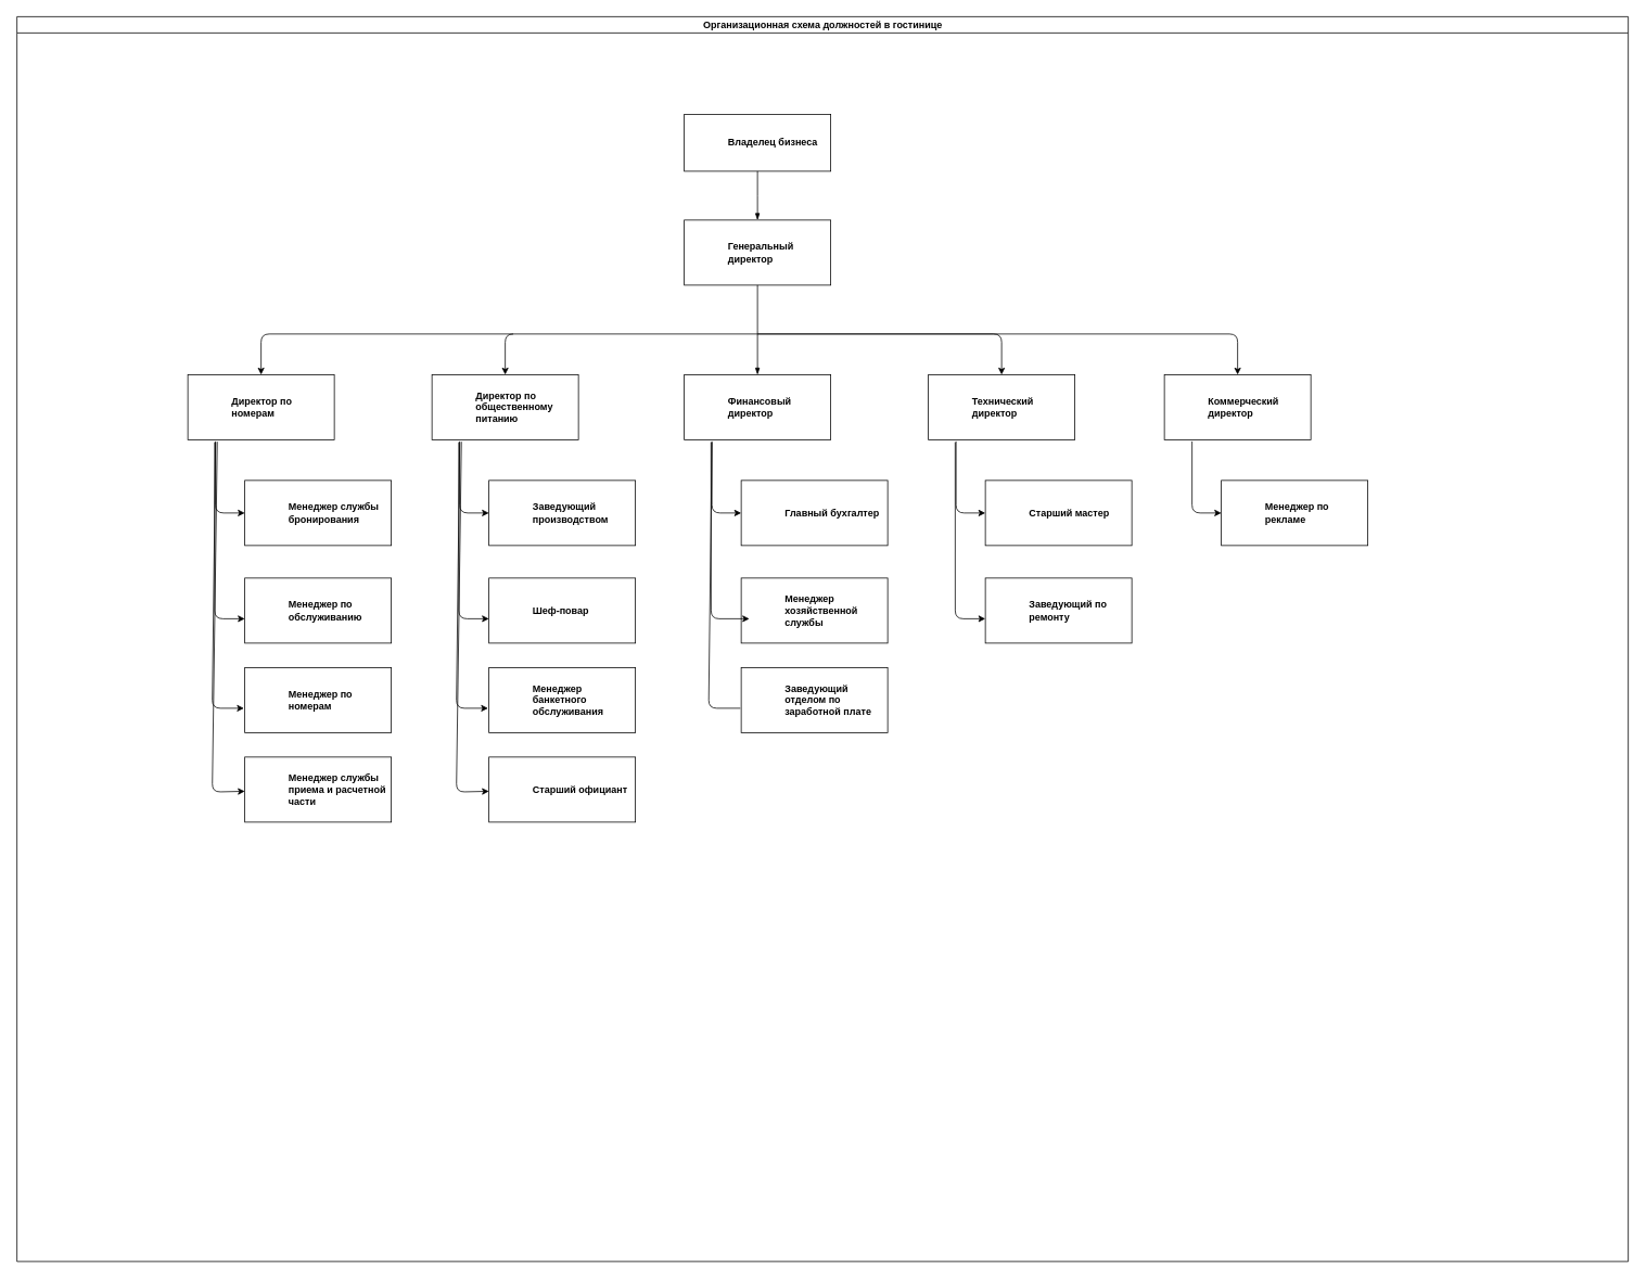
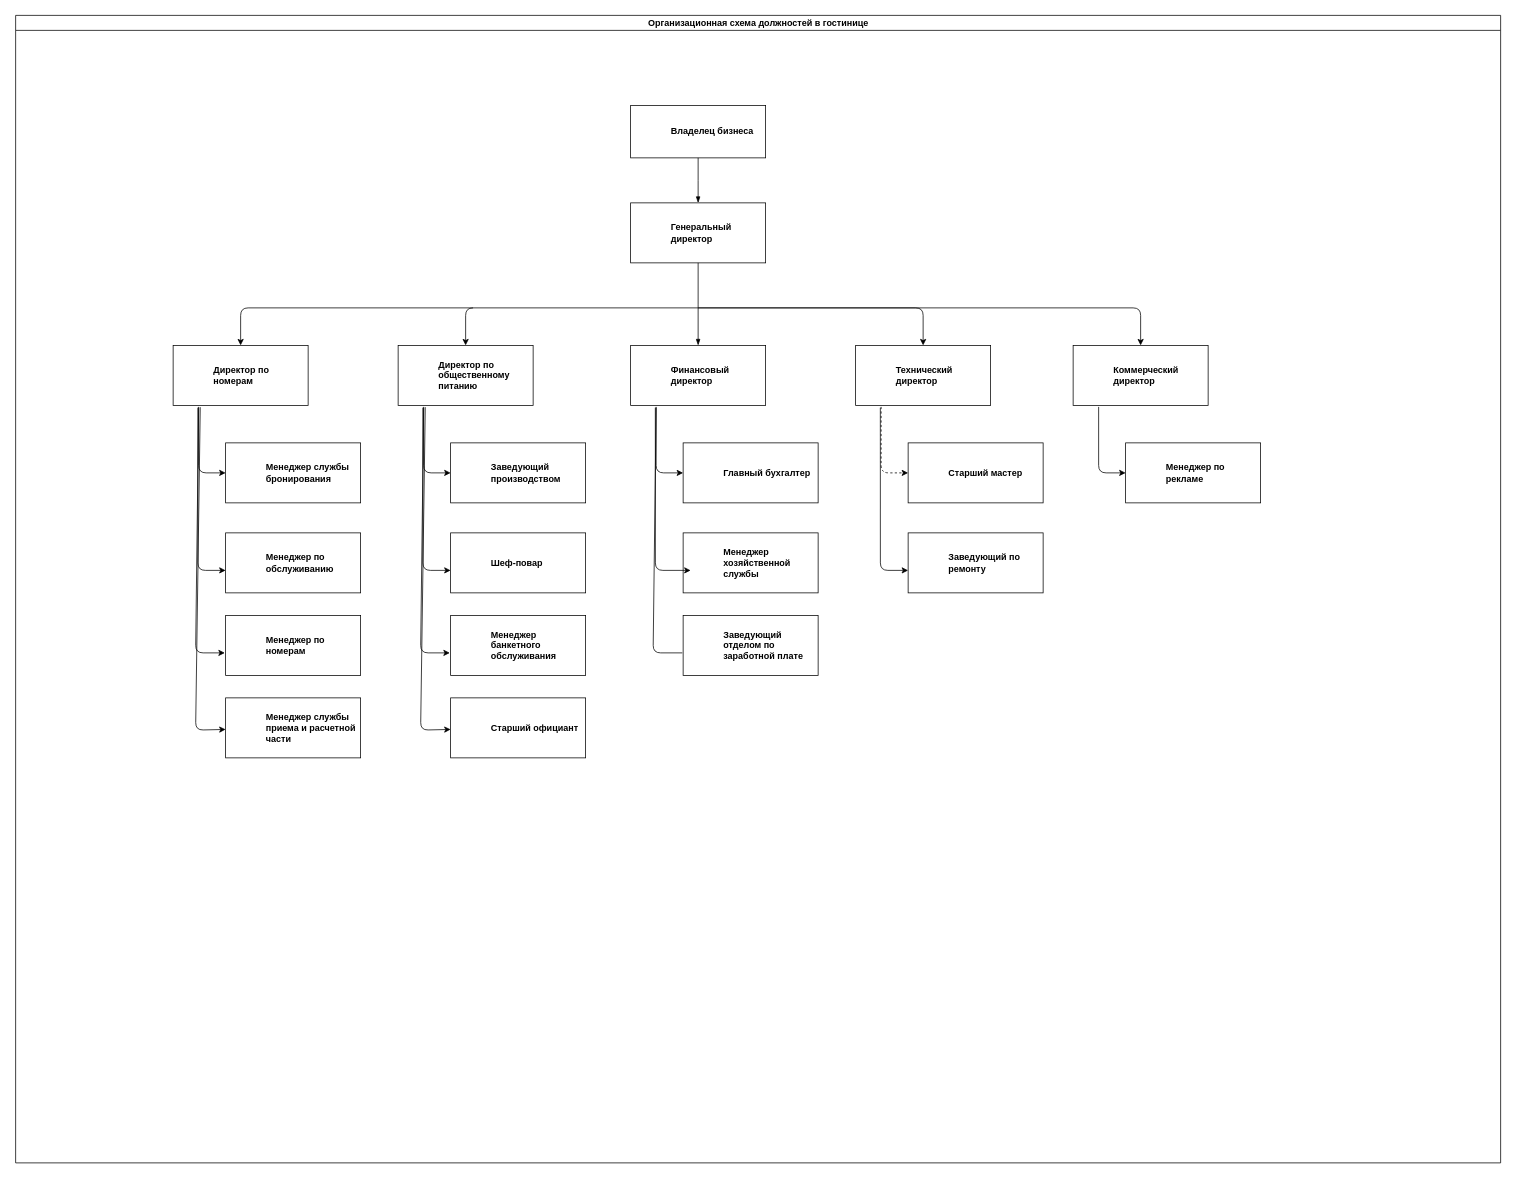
- <mxCell id="16" value="" style="endArrow=classic;html=1;exitX=0.189;exitY=1.025;exitDx=0;exitDy=0;entryX=0;entryY=0.5;entryDx=0;entryDy=0;exitPerimeter=0;" edge="1" parent="2" source="13" target="14"><mxGeometry width="50" height="50" relative="1" as="geometry"><mxPoint x="1190" y="530" as="sourcePoint" /><mxPoint x="1240" y="480" as="targetPoint" /><Array as="points"><mxPoint x="1154" y="610" /></Array></mxGeometry></mxCell>
+ <mxCell id="16" value="" style="endArrow=classic;html=1;exitX=0.189;exitY=1.025;exitDx=0;exitDy=0;entryX=0;entryY=0.5;entryDx=0;entryDy=0;exitPerimeter=0;dashed=1;" edge="1" parent="2" source="13" target="14"><mxGeometry width="50" height="50" relative="1" as="geometry"><mxPoint x="1190" y="530" as="sourcePoint" /><mxPoint x="1240" y="480" as="targetPoint" /><Array as="points"><mxPoint x="1154" y="610" /></Array></mxGeometry></mxCell>
